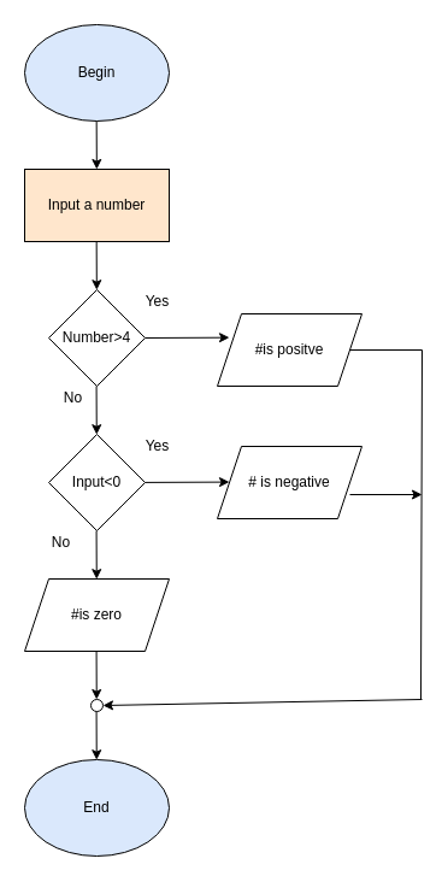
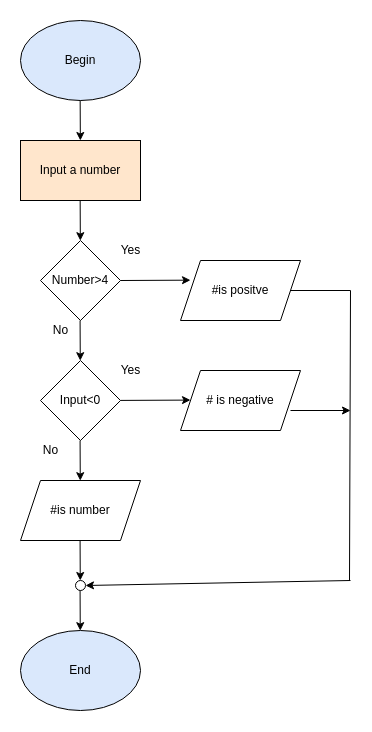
- <mxCell id="16" value="#is zero" style="shape=parallelogram;perimeter=parallelogramPerimeter;whiteSpace=wrap;html=1;fixedSize=1;" vertex="1" parent="1"><mxGeometry x="20" y="480" width="120" height="60" as="geometry" /></mxCell>
+ <mxCell id="16" value="#is number" style="shape=parallelogram;perimeter=parallelogramPerimeter;whiteSpace=wrap;html=1;fixedSize=1;" vertex="1" parent="1"><mxGeometry x="20" y="480" width="120" height="60" as="geometry" /></mxCell>
